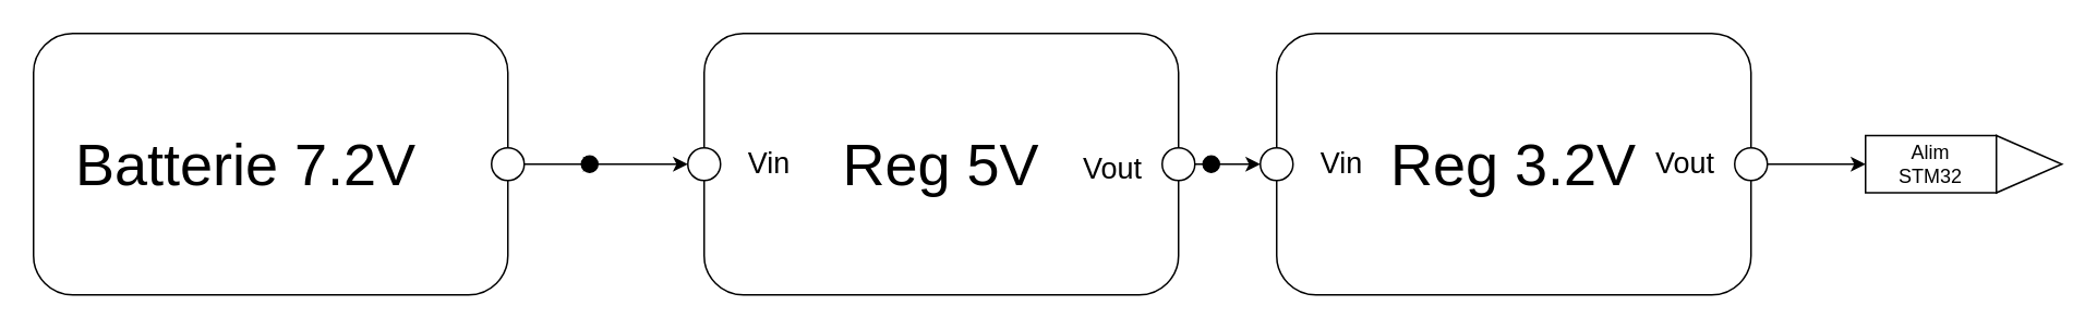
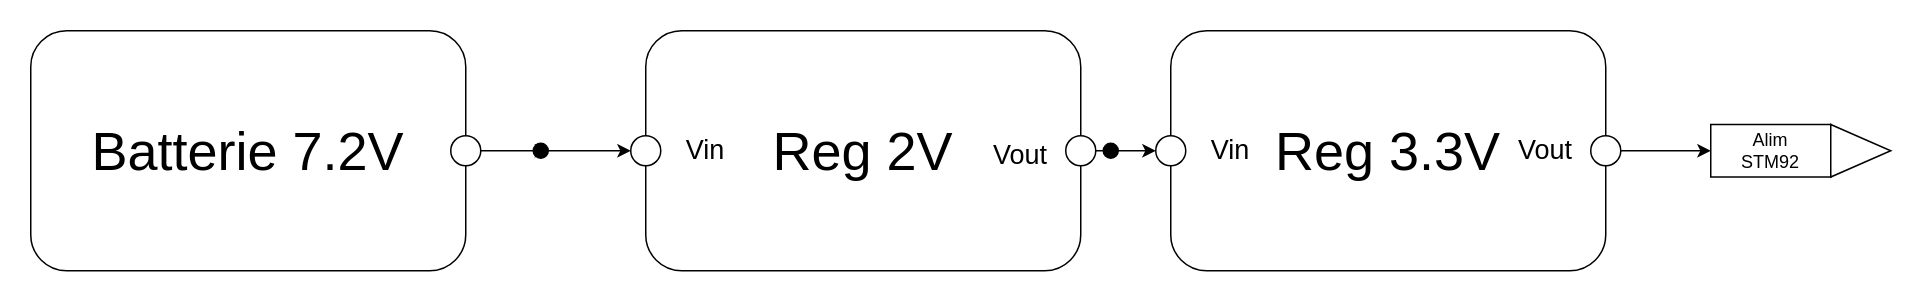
- <mxCell id="16" value="&lt;font style=&quot;font-size: 36px;&quot;&gt;Batterie 7.2V&lt;/font&gt;" style="text;html=1;strokeColor=none;fillColor=none;align=center;verticalAlign=middle;whiteSpace=wrap;rounded=0;" vertex="1" parent="1"><mxGeometry x="35" y="67.5" width="230" height="65" as="geometry" /></mxCell>
+ <mxCell id="16" value="&lt;font style=&quot;font-size: 36px;&quot;&gt;Batterie 7.2V&lt;/font&gt;" style="text;html=1;strokeColor=none;fillColor=none;align=center;verticalAlign=middle;whiteSpace=wrap;rounded=0;" vertex="1" parent="1"><mxGeometry x="50" y="67.5" width="230" height="65" as="geometry" /></mxCell>
- <mxCell id="17" value="&lt;font style=&quot;font-size: 36px;&quot;&gt;Reg 5V&lt;/font&gt;" style="text;html=1;strokeColor=none;fillColor=none;align=center;verticalAlign=middle;whiteSpace=wrap;rounded=0;" vertex="1" parent="1"><mxGeometry x="460" y="67.5" width="230" height="65" as="geometry" /></mxCell>
+ <mxCell id="17" value="&lt;font style=&quot;font-size: 36px;&quot;&gt;Reg 2V&lt;/font&gt;" style="text;html=1;strokeColor=none;fillColor=none;align=center;verticalAlign=middle;whiteSpace=wrap;rounded=0;" vertex="1" parent="1"><mxGeometry x="460" y="67.5" width="230" height="65" as="geometry" /></mxCell>
- <mxCell id="18" value="&lt;font style=&quot;font-size: 36px;&quot;&gt;Reg 3.2V&lt;/font&gt;" style="text;html=1;strokeColor=none;fillColor=none;align=center;verticalAlign=middle;whiteSpace=wrap;rounded=0;" vertex="1" parent="1"><mxGeometry x="810" y="67.5" width="230" height="65" as="geometry" /></mxCell>
+ <mxCell id="18" value="&lt;font style=&quot;font-size: 36px;&quot;&gt;Reg 3.3V&lt;/font&gt;" style="text;html=1;strokeColor=none;fillColor=none;align=center;verticalAlign=middle;whiteSpace=wrap;rounded=0;" vertex="1" parent="1"><mxGeometry x="810" y="67.5" width="230" height="65" as="geometry" /></mxCell>
- <mxCell id="15" value="Alim STM32" style="text;html=1;strokeColor=none;fillColor=none;align=center;verticalAlign=middle;whiteSpace=wrap;rounded=0;" vertex="1" parent="1"><mxGeometry x="1150" y="85" width="60" height="30" as="geometry" /></mxCell>
+ <mxCell id="15" value="Alim STM92" style="text;html=1;strokeColor=none;fillColor=none;align=center;verticalAlign=middle;whiteSpace=wrap;rounded=0;" vertex="1" parent="1"><mxGeometry x="1150" y="85" width="60" height="30" as="geometry" /></mxCell>
